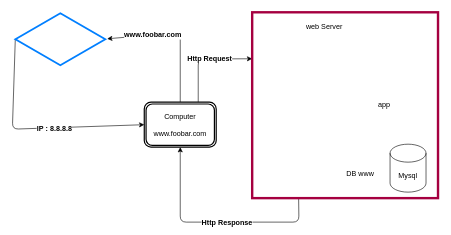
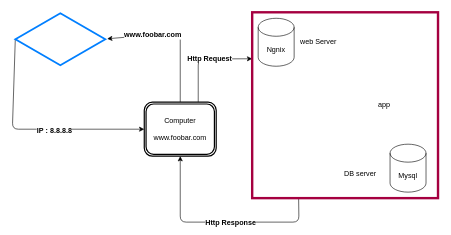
- <mxCell id="15" value="web Server" style="text;html=1;resizable=0;autosize=1;align=center;verticalAlign=middle;points=[];fillColor=none;strokeColor=none;rounded=0;" parent="1" vertex="1"><mxGeometry x="500" y="35" width="80" height="20" as="geometry" /></mxCell>
+ <mxCell id="15" value="web Server" style="text;html=1;resizable=0;autosize=1;align=center;verticalAlign=middle;points=[];fillColor=none;strokeColor=none;rounded=0;" parent="1" vertex="1"><mxGeometry x="490" y="60" width="80" height="20" as="geometry" /></mxCell>
+ <mxCell id="13" value="Ngnix" style="shape=cylinder3;whiteSpace=wrap;html=1;boundedLbl=1;backgroundOutline=1;size=15;" parent="1" vertex="1"><mxGeometry x="430" y="30" width="60" height="80" as="geometry" /></mxCell>
- <mxCell id="6" value="Computer&lt;br&gt;&lt;br&gt;www.foobar.com" style="shape=ext;double=1;rounded=1;whiteSpace=wrap;html=1;strokeWidth=2;" parent="1" vertex="1"><mxGeometry x="240" y="170" width="120" height="75" as="geometry" /></mxCell>
+ <mxCell id="6" value="Computer&lt;br&gt;&lt;br&gt;www.foobar.com" style="shape=ext;double=1;rounded=1;whiteSpace=wrap;html=1;strokeWidth=2;" parent="1" vertex="1"><mxGeometry x="240" y="170" width="120" height="90" as="geometry" /></mxCell>
- <mxCell id="17" value="DB www" style="text;html=1;resizable=0;autosize=1;align=center;verticalAlign=middle;points=[];fillColor=none;strokeColor=none;rounded=0;" parent="1" vertex="1"><mxGeometry x="565" y="280" width="70" height="20" as="geometry" /></mxCell>
+ <mxCell id="17" value="DB server" style="text;html=1;resizable=0;autosize=1;align=center;verticalAlign=middle;points=[];fillColor=none;strokeColor=none;rounded=0;" parent="1" vertex="1"><mxGeometry x="565" y="280" width="70" height="20" as="geometry" /></mxCell>
